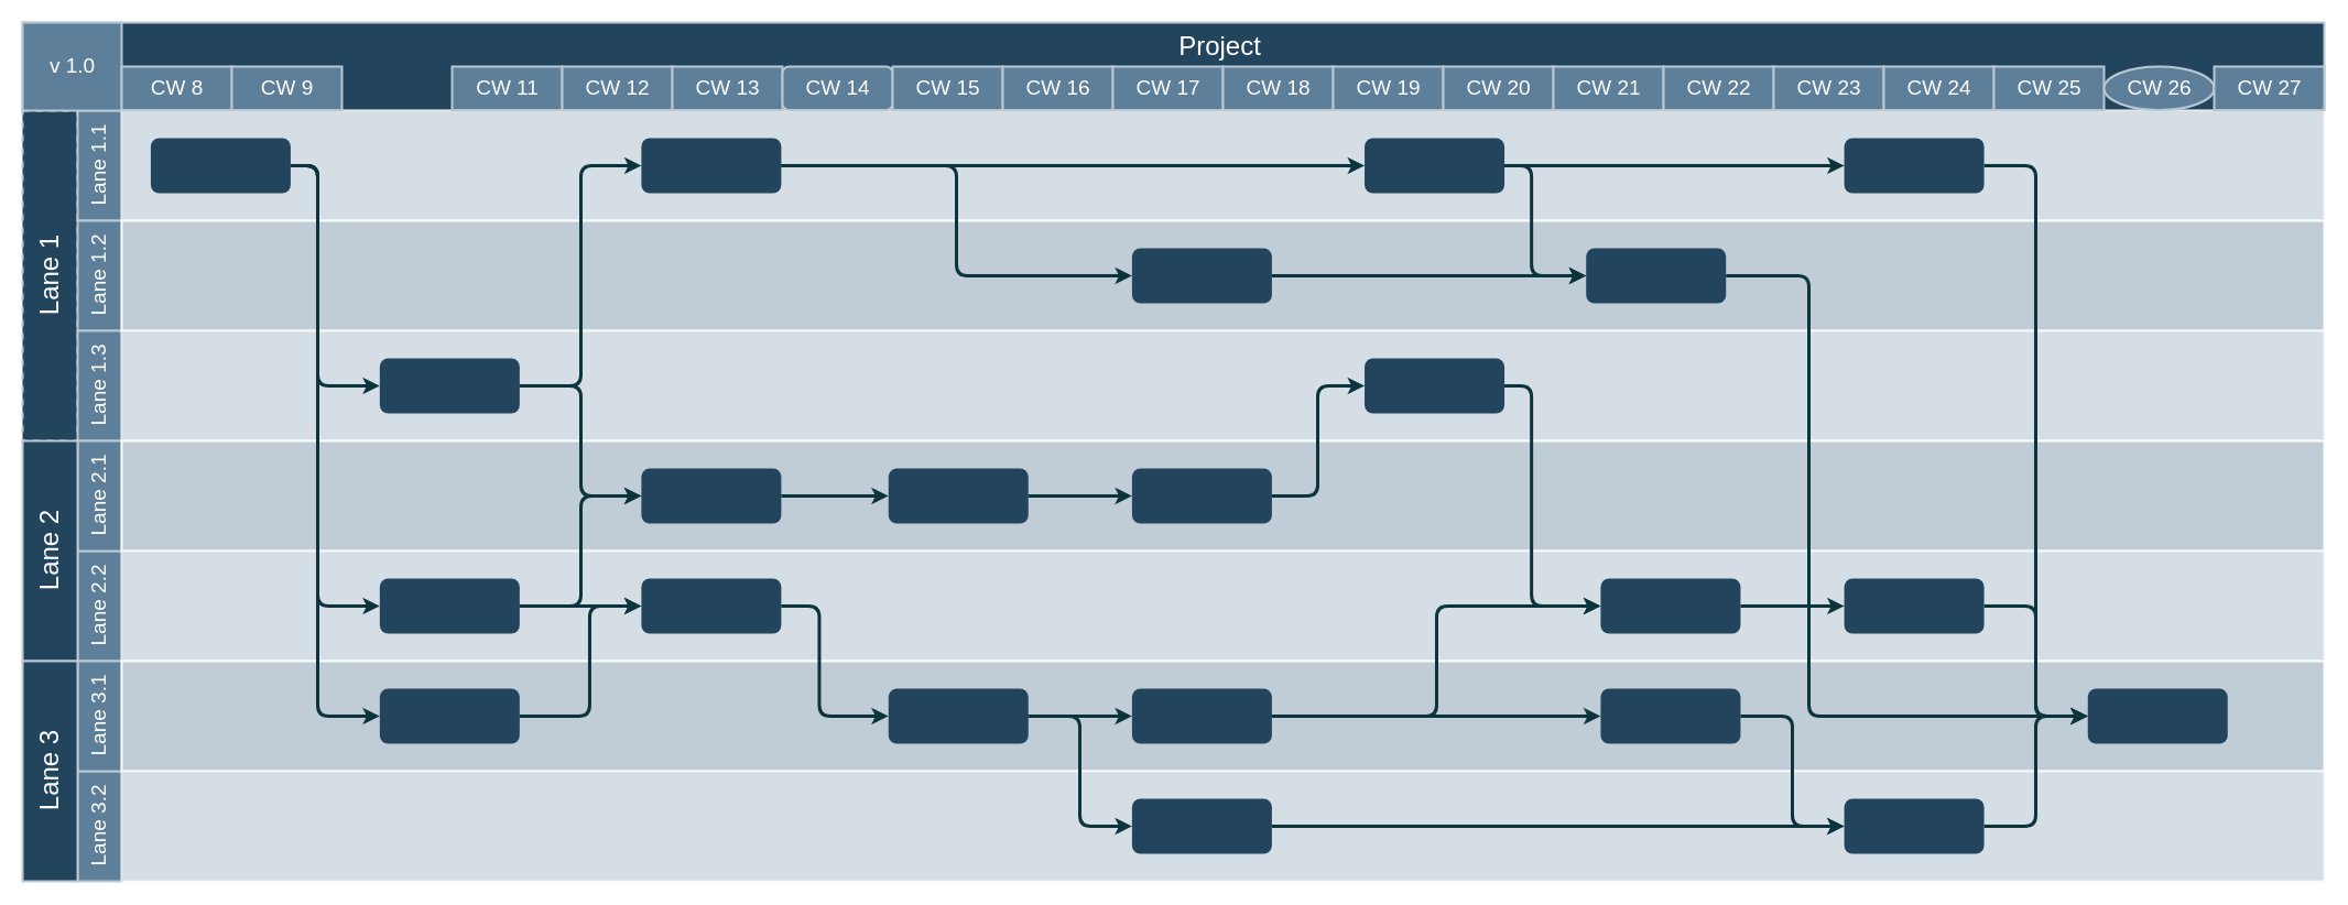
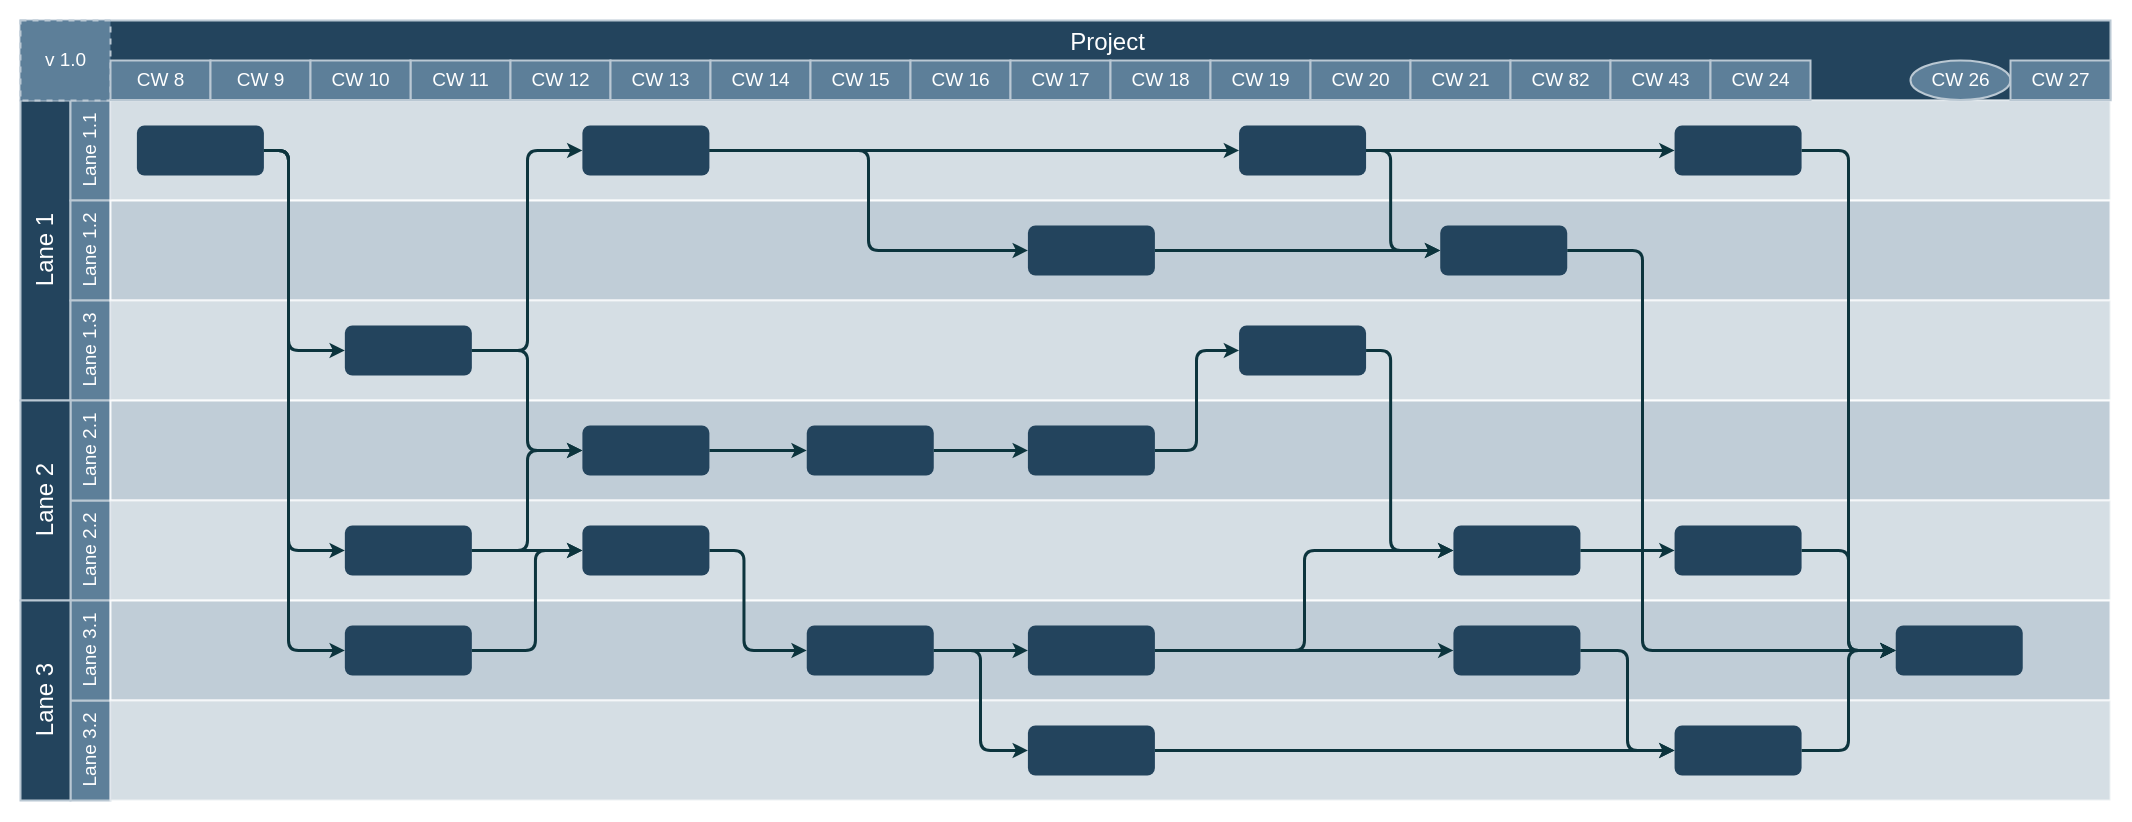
- <mxCell id="5" value="v 1.0" style="strokeColor=#BAC8D3;fillColor=#5d7f99;fontSize=19;strokeWidth=2;fontFamily=Helvetica;html=1;labelBackgroundColor=none;fontColor=#FFFFFF;" parent="1" vertex="1"><mxGeometry x="20" y="20" width="90" height="80" as="geometry" /></mxCell>
+ <mxCell id="5" value="v 1.0" style="strokeColor=#BAC8D3;fillColor=#5d7f99;fontSize=19;strokeWidth=2;fontFamily=Helvetica;html=1;labelBackgroundColor=none;fontColor=#FFFFFF;dashed=1;" parent="1" vertex="1"><mxGeometry x="20" y="20" width="90" height="80" as="geometry" /></mxCell>
+ <mxCell id="85" value="CW 10" style="strokeColor=#BAC8D3;fillColor=#5d7f99;fontSize=19;strokeWidth=2;fontFamily=Helvetica;html=1;labelBackgroundColor=none;fontColor=#FFFFFF;" parent="1" vertex="1"><mxGeometry x="310" y="60" width="100" height="39.5" as="geometry" /></mxCell>
- <mxCell id="75" value="CW 14" style="strokeColor=#BAC8D3;fillColor=#5d7f99;fontSize=19;strokeWidth=2;fontFamily=Helvetica;html=1;labelBackgroundColor=none;fontColor=#FFFFFF;rounded=1;" vertex="1" parent="1"><mxGeometry x="710" y="60" width="100" height="39.5" as="geometry" /></mxCell>
+ <mxCell id="75" value="CW 14" style="strokeColor=#BAC8D3;fillColor=#5d7f99;fontSize=19;strokeWidth=2;fontFamily=Helvetica;html=1;labelBackgroundColor=none;fontColor=#FFFFFF;" vertex="1" parent="1"><mxGeometry x="710" y="60" width="100" height="39.5" as="geometry" /></mxCell>
- <mxCell id="89" value="CW 25" style="strokeColor=#BAC8D3;fillColor=#5d7f99;fontSize=19;strokeWidth=2;fontFamily=Helvetica;html=1;labelBackgroundColor=none;fontColor=#FFFFFF;imageWidth=24;" vertex="1" parent="1"><mxGeometry x="1810" y="60" width="100" height="39.5" as="geometry" /></mxCell>
- <mxCell id="86" value="CW 22" style="strokeColor=#BAC8D3;fillColor=#5d7f99;fontSize=19;strokeWidth=2;fontFamily=Helvetica;html=1;labelBackgroundColor=none;fontColor=#FFFFFF;imageWidth=24;" vertex="1" parent="1"><mxGeometry x="1510" y="60" width="100" height="39.5" as="geometry" /></mxCell>
+ <mxCell id="86" value="CW 82" style="strokeColor=#BAC8D3;fillColor=#5d7f99;fontSize=19;strokeWidth=2;fontFamily=Helvetica;html=1;labelBackgroundColor=none;fontColor=#FFFFFF;imageWidth=24;" vertex="1" parent="1"><mxGeometry x="1510" y="60" width="100" height="39.5" as="geometry" /></mxCell>
- <mxCell id="87" value="CW 23" style="strokeColor=#BAC8D3;fillColor=#5d7f99;fontSize=19;strokeWidth=2;fontFamily=Helvetica;html=1;labelBackgroundColor=none;fontColor=#FFFFFF;imageWidth=24;" vertex="1" parent="1"><mxGeometry x="1610" y="60" width="100" height="39.5" as="geometry" /></mxCell>
+ <mxCell id="87" value="CW 43" style="strokeColor=#BAC8D3;fillColor=#5d7f99;fontSize=19;strokeWidth=2;fontFamily=Helvetica;html=1;labelBackgroundColor=none;fontColor=#FFFFFF;imageWidth=24;" vertex="1" parent="1"><mxGeometry x="1610" y="60" width="100" height="39.5" as="geometry" /></mxCell>
- <mxCell id="3" value="Lane 1" style="strokeColor=#BAC8D3;fillColor=#23445D;fontSize=24;strokeWidth=2;horizontal=0;fontFamily=Helvetica;html=1;fontColor=#FFFFFF;fontStyle=0;dashed=1;" parent="1" vertex="1"><mxGeometry x="20" y="100" width="50" height="300" as="geometry" /></mxCell>
+ <mxCell id="3" value="Lane 1" style="strokeColor=#BAC8D3;fillColor=#23445D;fontSize=24;strokeWidth=2;horizontal=0;fontFamily=Helvetica;html=1;fontColor=#FFFFFF;fontStyle=0" parent="1" vertex="1"><mxGeometry x="20" y="100" width="50" height="300" as="geometry" /></mxCell>
